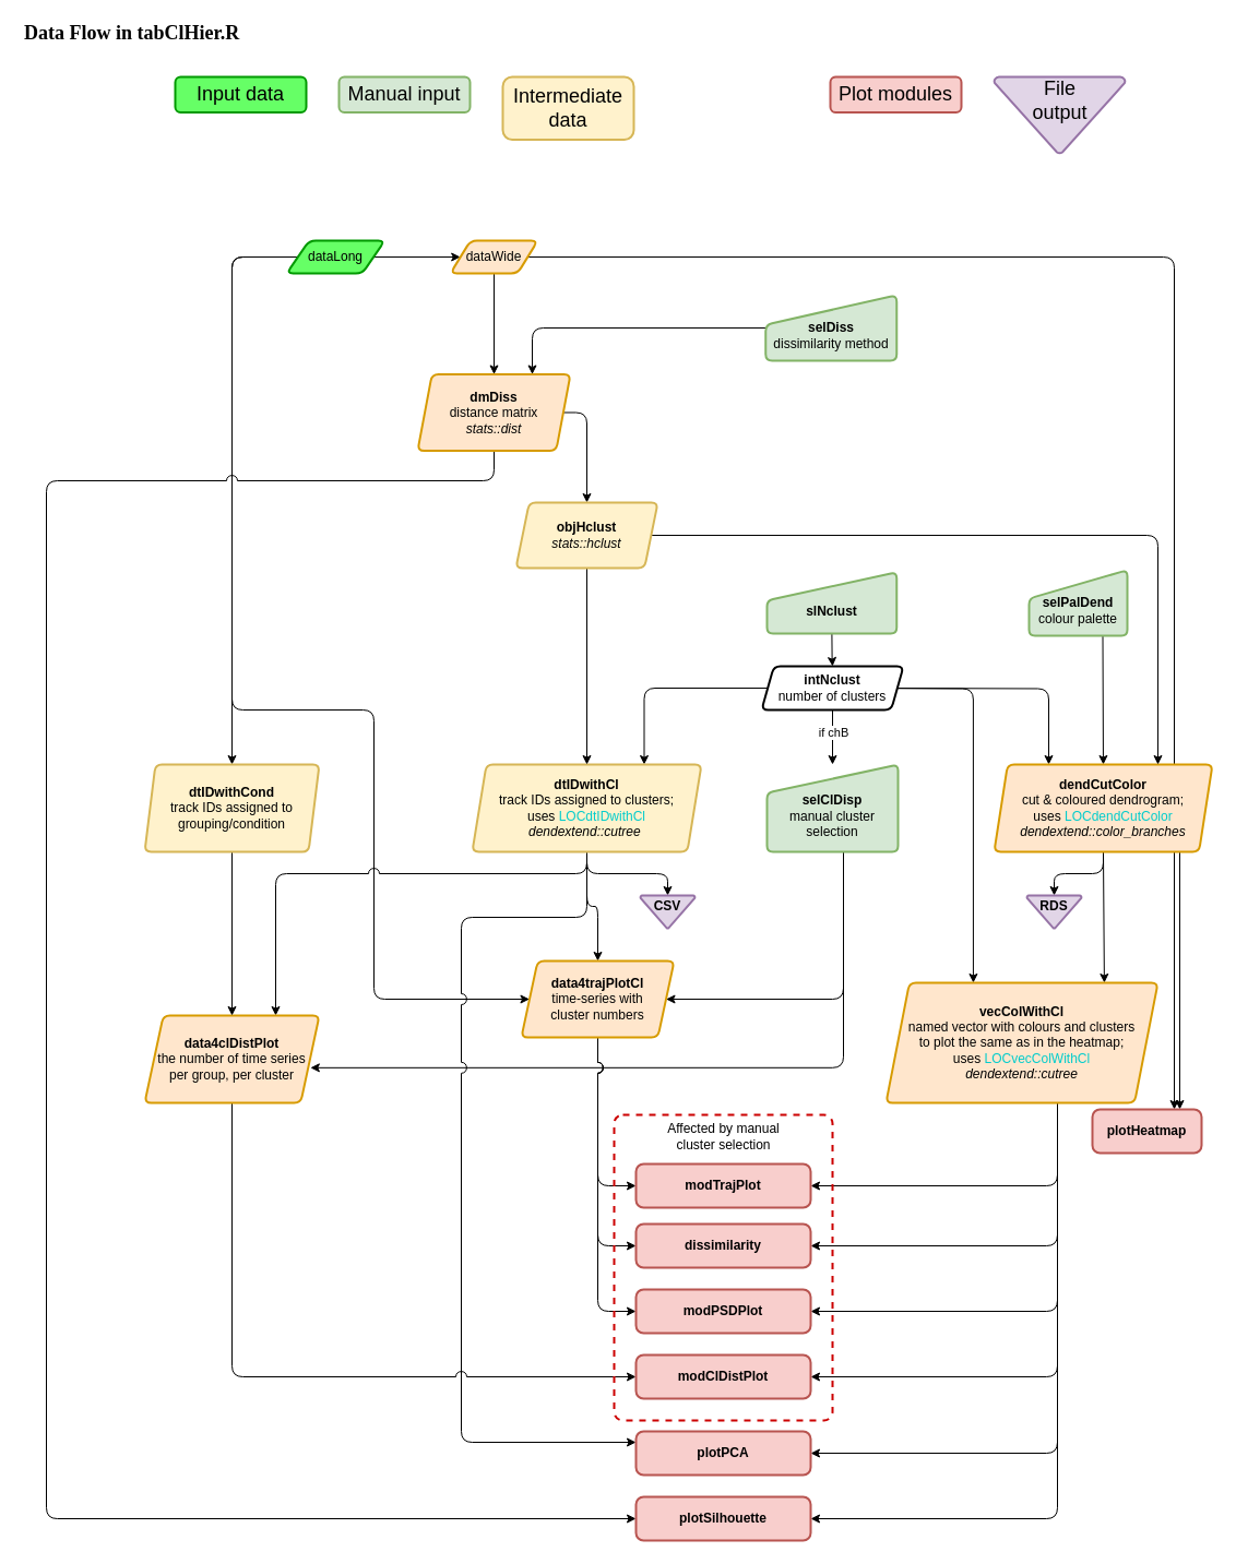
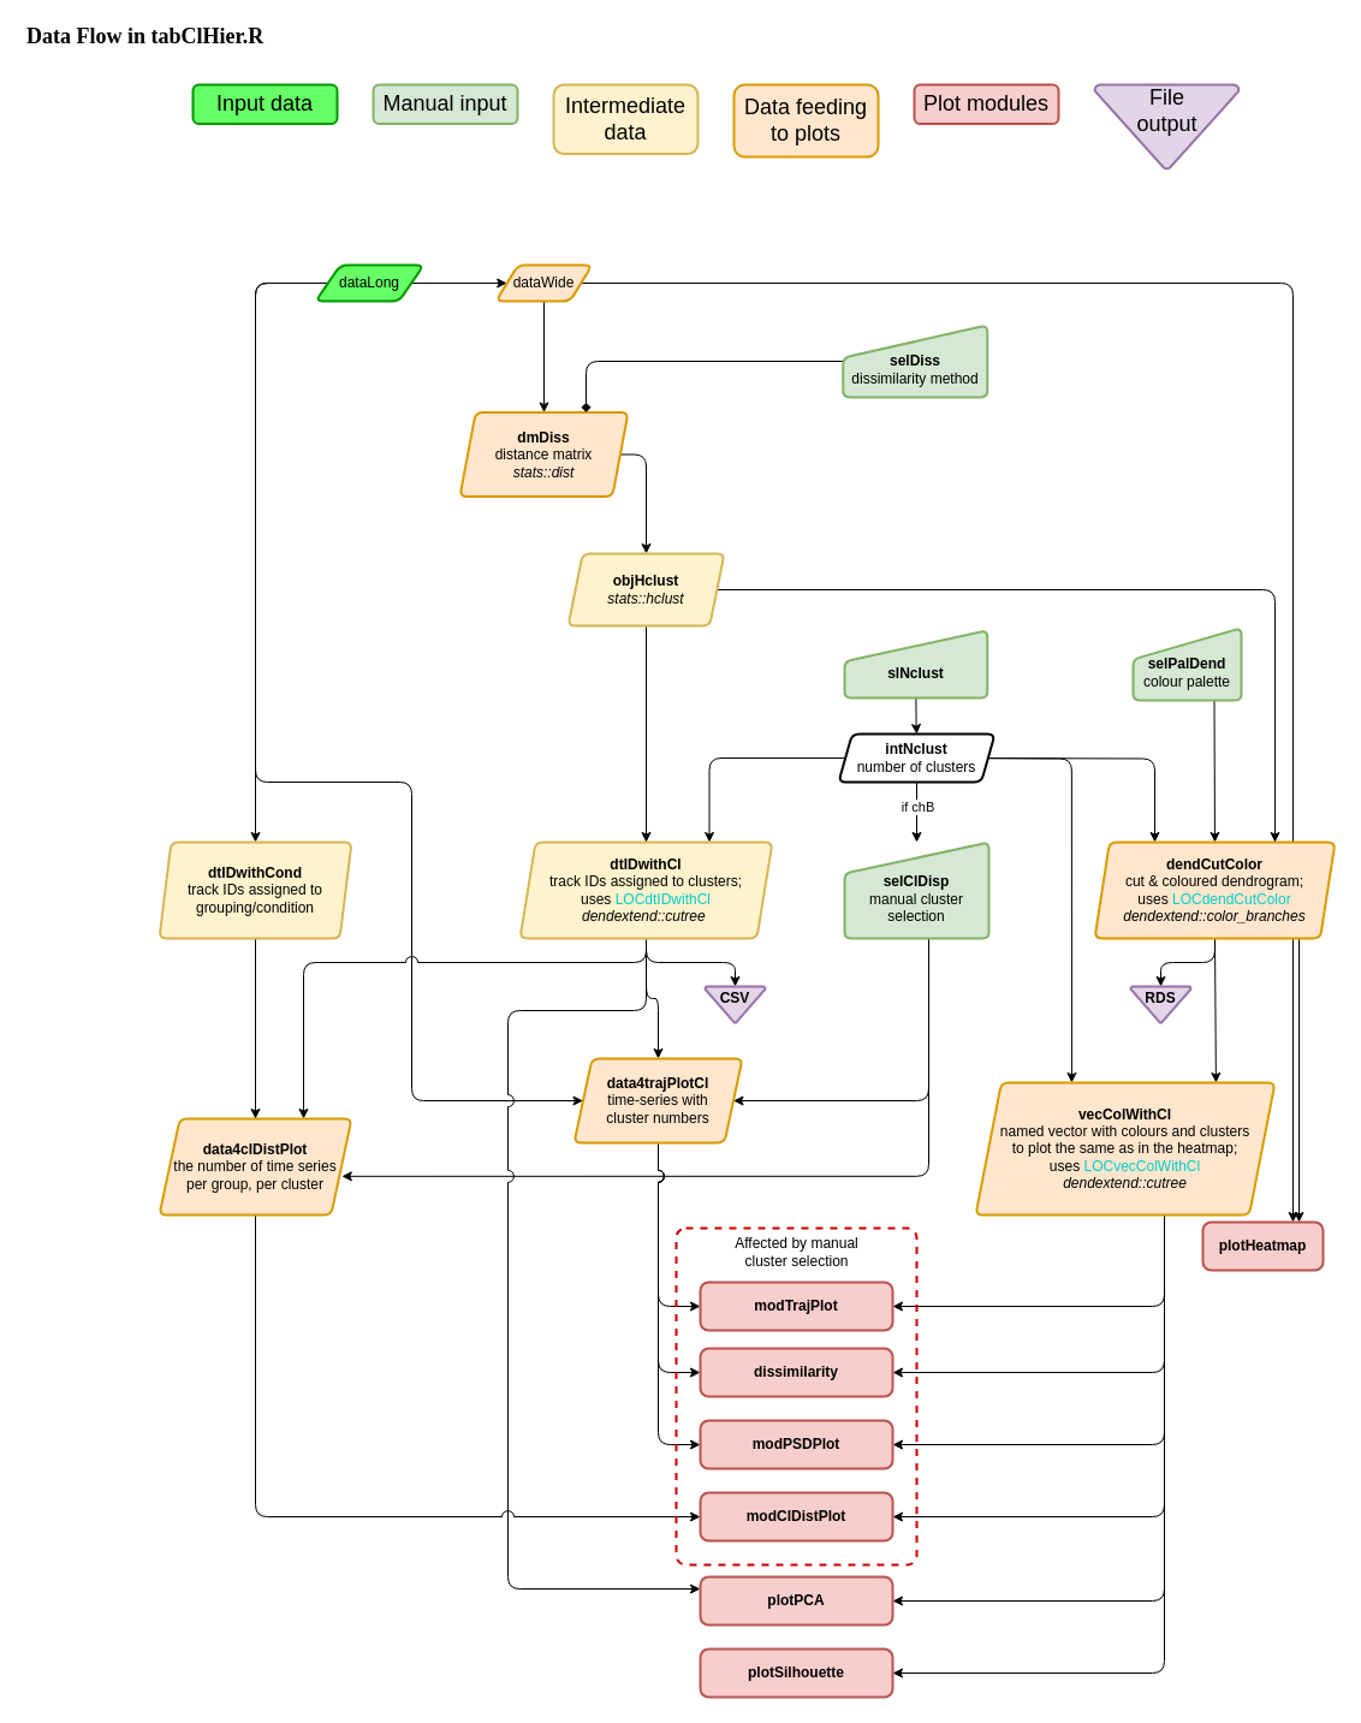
+ <mxCell id="65" value="Data feeding to plots" style="rounded=1;whiteSpace=wrap;html=1;strokeColor=#d79b00;strokeWidth=2;fillColor=#ffe6cc;fontSize=18;" parent="1" vertex="1"><mxGeometry x="610" y="70" width="120" height="60" as="geometry" /></mxCell>
- <mxCell id="13" style="edgeStyle=orthogonalEdgeStyle;rounded=1;orthogonalLoop=1;jettySize=auto;html=1;entryX=0.75;entryY=0;entryDx=0;entryDy=0;" parent="1" source="14" target="12" edge="1"><mxGeometry relative="1" as="geometry" /></mxCell>
+ <mxCell id="13" style="edgeStyle=orthogonalEdgeStyle;rounded=1;orthogonalLoop=1;jettySize=auto;html=1;entryX=0.75;entryY=0;entryDx=0;entryDy=0;endArrow=diamond;" parent="1" source="14" target="12" edge="1"><mxGeometry relative="1" as="geometry" /></mxCell>
- <mxCell id="11" style="edgeStyle=orthogonalEdgeStyle;rounded=1;jumpStyle=arc;jumpSize=10;orthogonalLoop=1;jettySize=auto;html=1;entryX=0;entryY=0.5;entryDx=0;entryDy=0;" parent="1" source="12" target="62" edge="1"><mxGeometry relative="1" as="geometry"><Array as="points"><mxPoint x="452" y="440" /><mxPoint x="42" y="440" /><mxPoint x="42" y="1391" /></Array></mxGeometry></mxCell>
